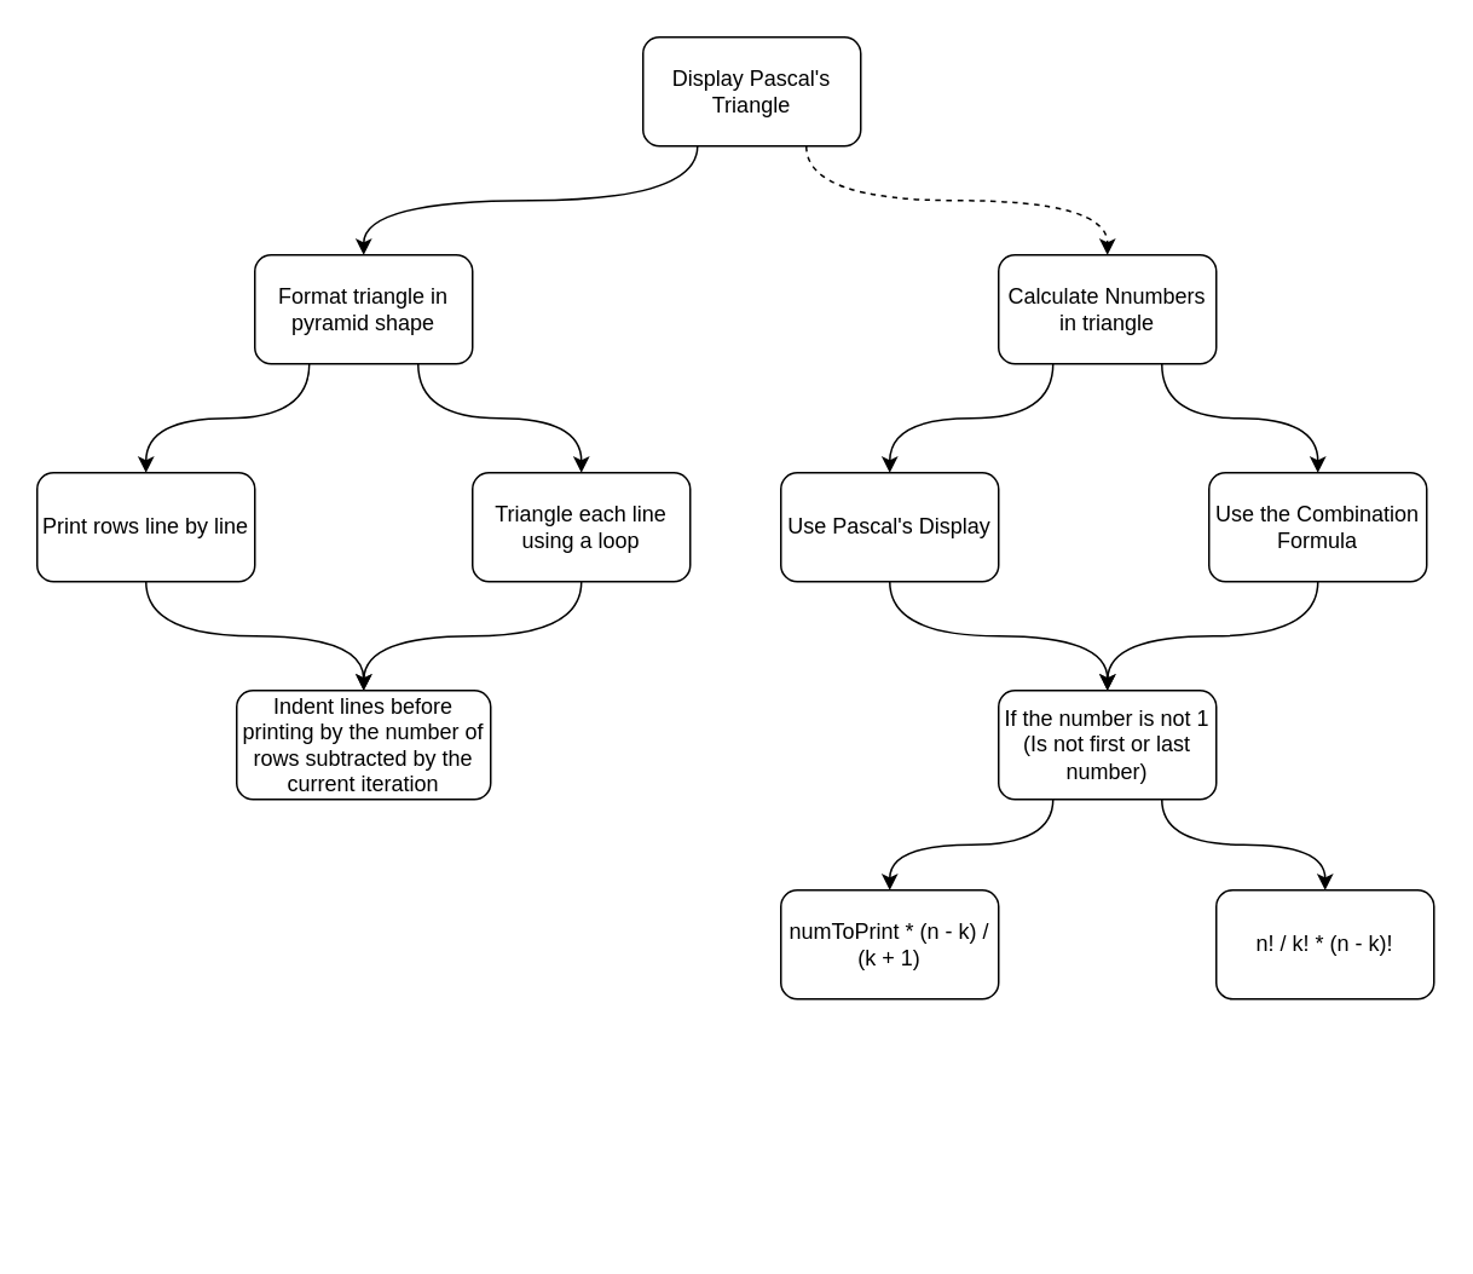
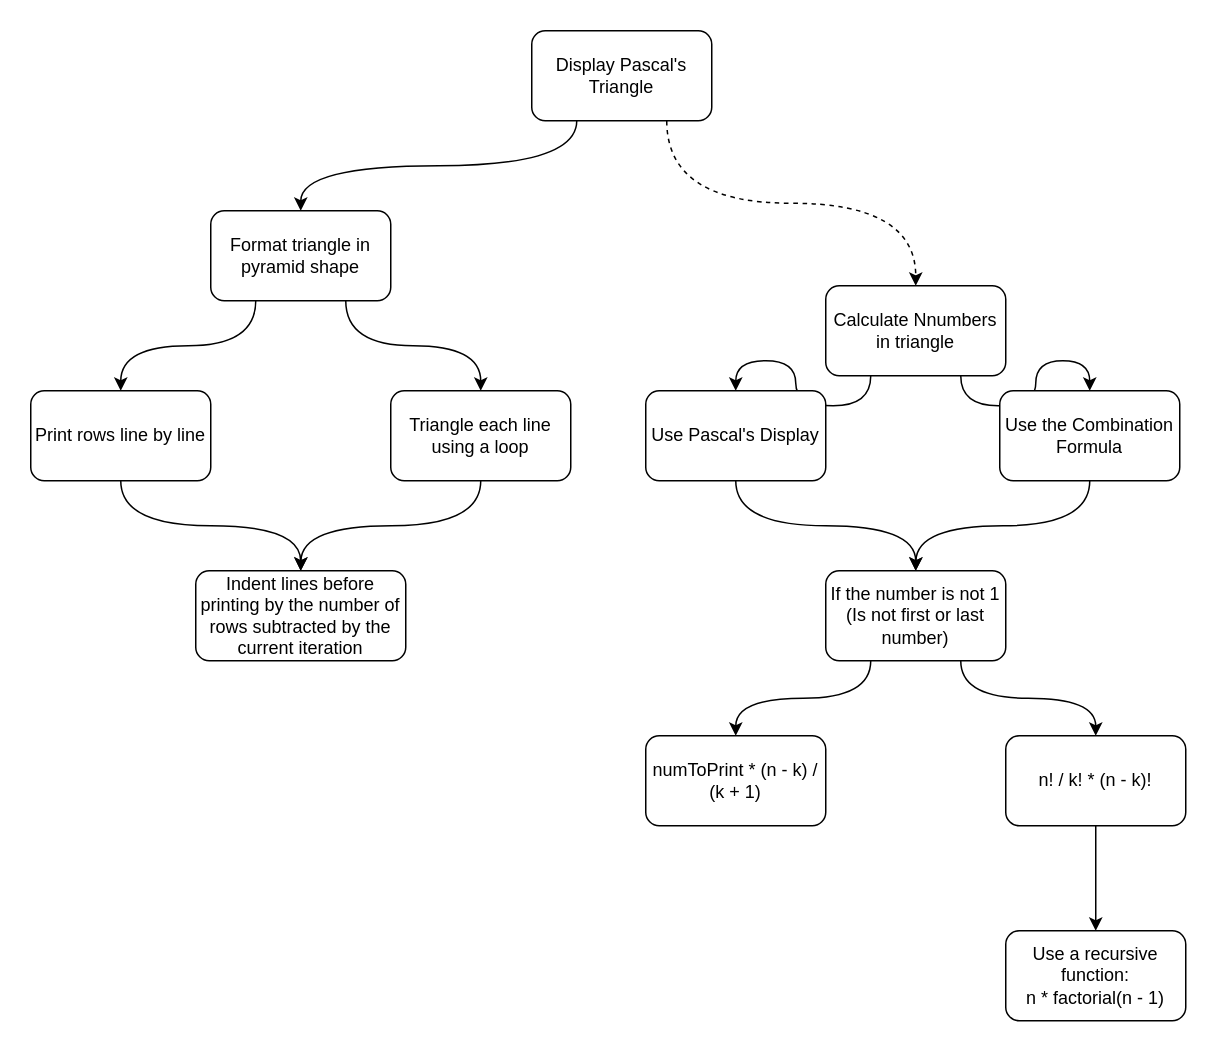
- <mxCell id="12" value="Calculate Nnumbers in triangle" style="rounded=1;whiteSpace=wrap;html=1;" vertex="1" parent="1"><mxGeometry x="550" y="140" width="120" height="60" as="geometry" /></mxCell>
+ <mxCell id="12" value="Calculate Nnumbers in triangle" style="rounded=1;whiteSpace=wrap;html=1;" vertex="1" parent="1"><mxGeometry x="550" y="190" width="120" height="60" as="geometry" /></mxCell>
+ <mxCell id="23" style="edgeStyle=orthogonalEdgeStyle;curved=1;orthogonalLoop=1;jettySize=auto;html=1;exitX=0.5;exitY=1;exitDx=0;exitDy=0;entryX=0.5;entryY=0;entryDx=0;entryDy=0;" edge="1" parent="1" source="24" target="26"><mxGeometry relative="1" as="geometry" /></mxCell>
+ <mxCell id="26" value="Use a recursive function:&lt;br&gt;n * factorial(n - 1)" style="rounded=1;whiteSpace=wrap;html=1;" vertex="1" parent="1"><mxGeometry x="670" y="620" width="120" height="60" as="geometry" /></mxCell>
